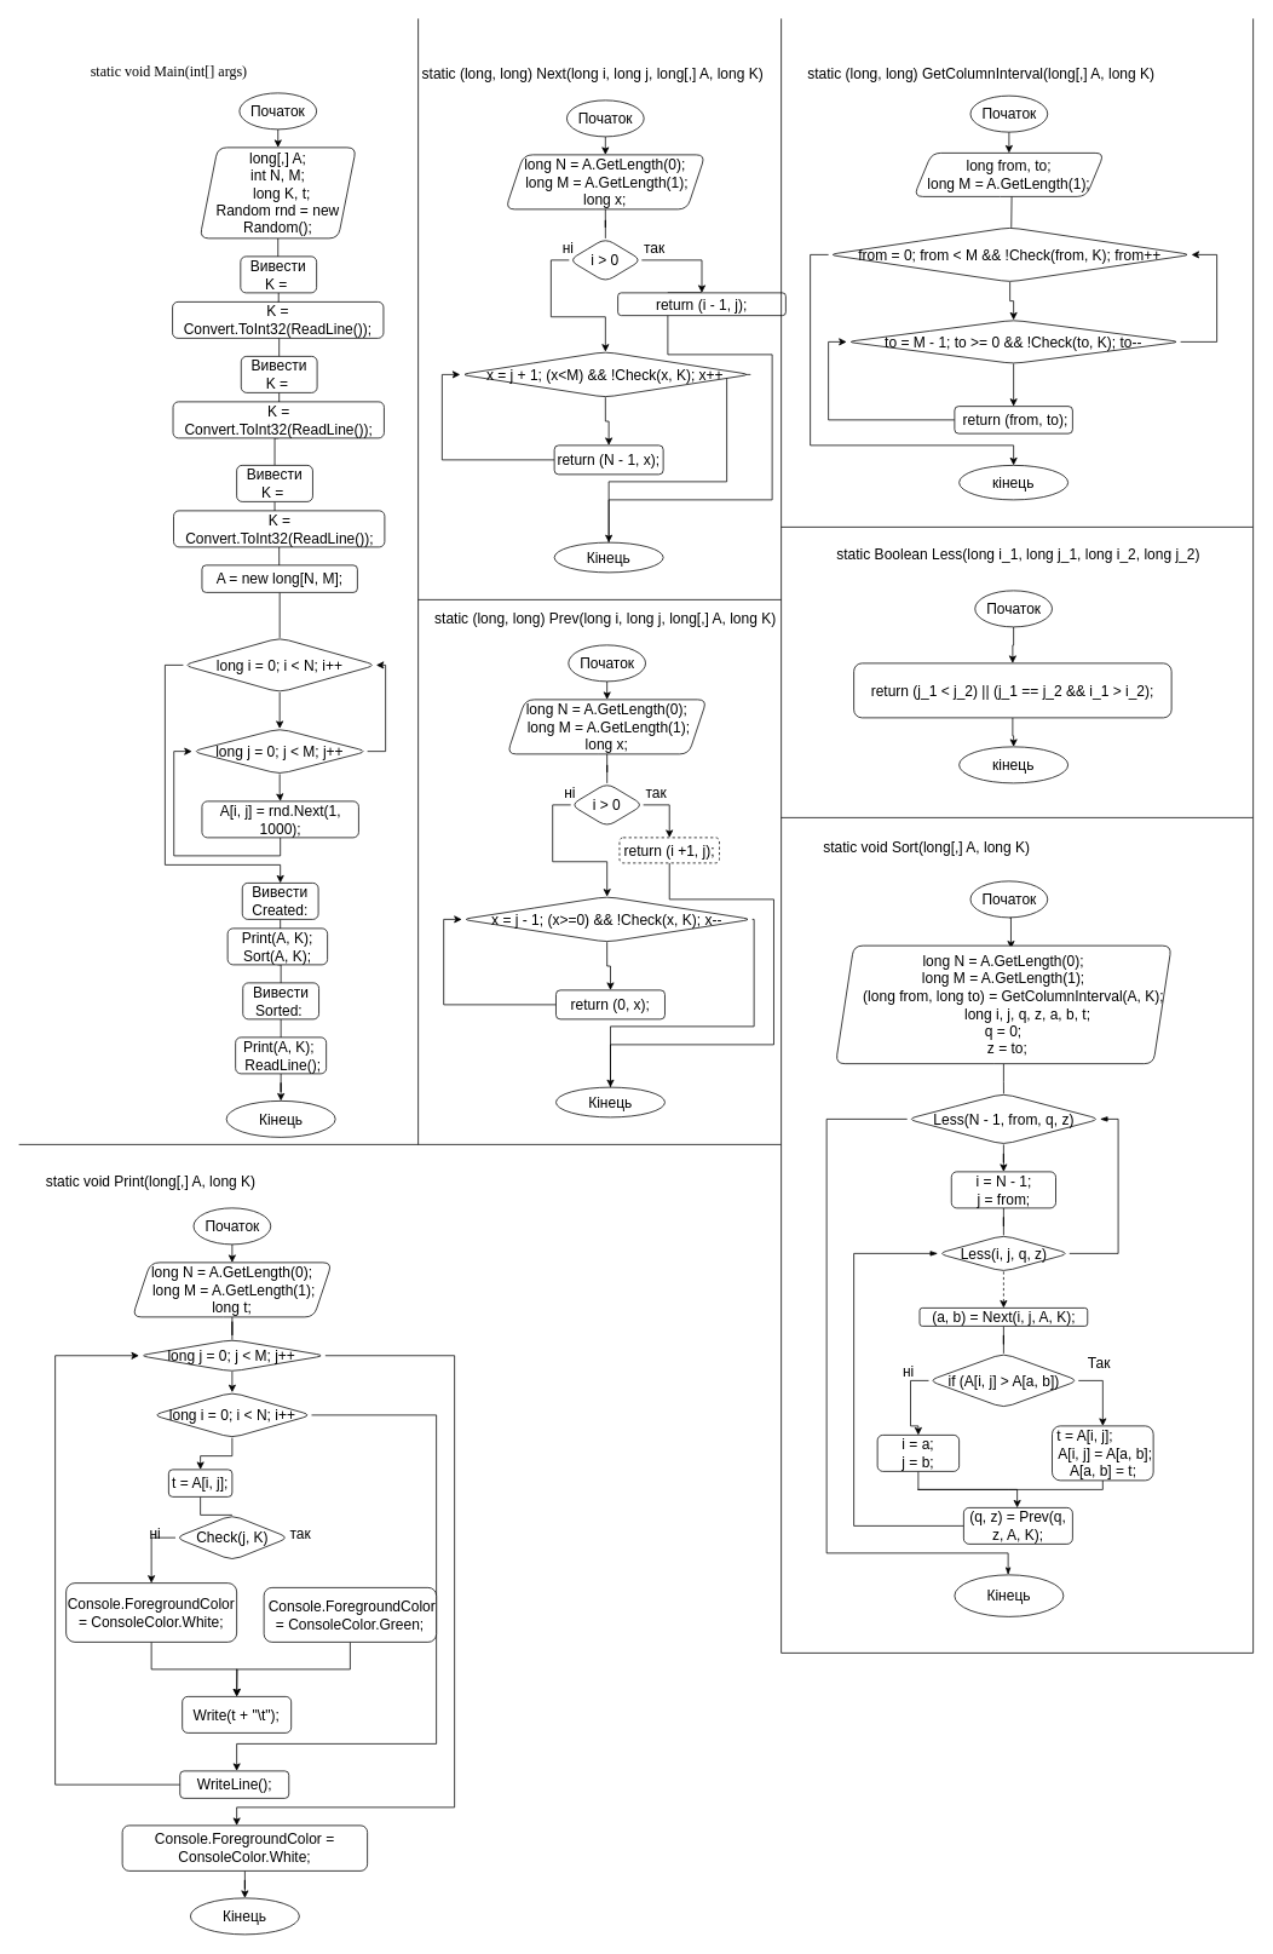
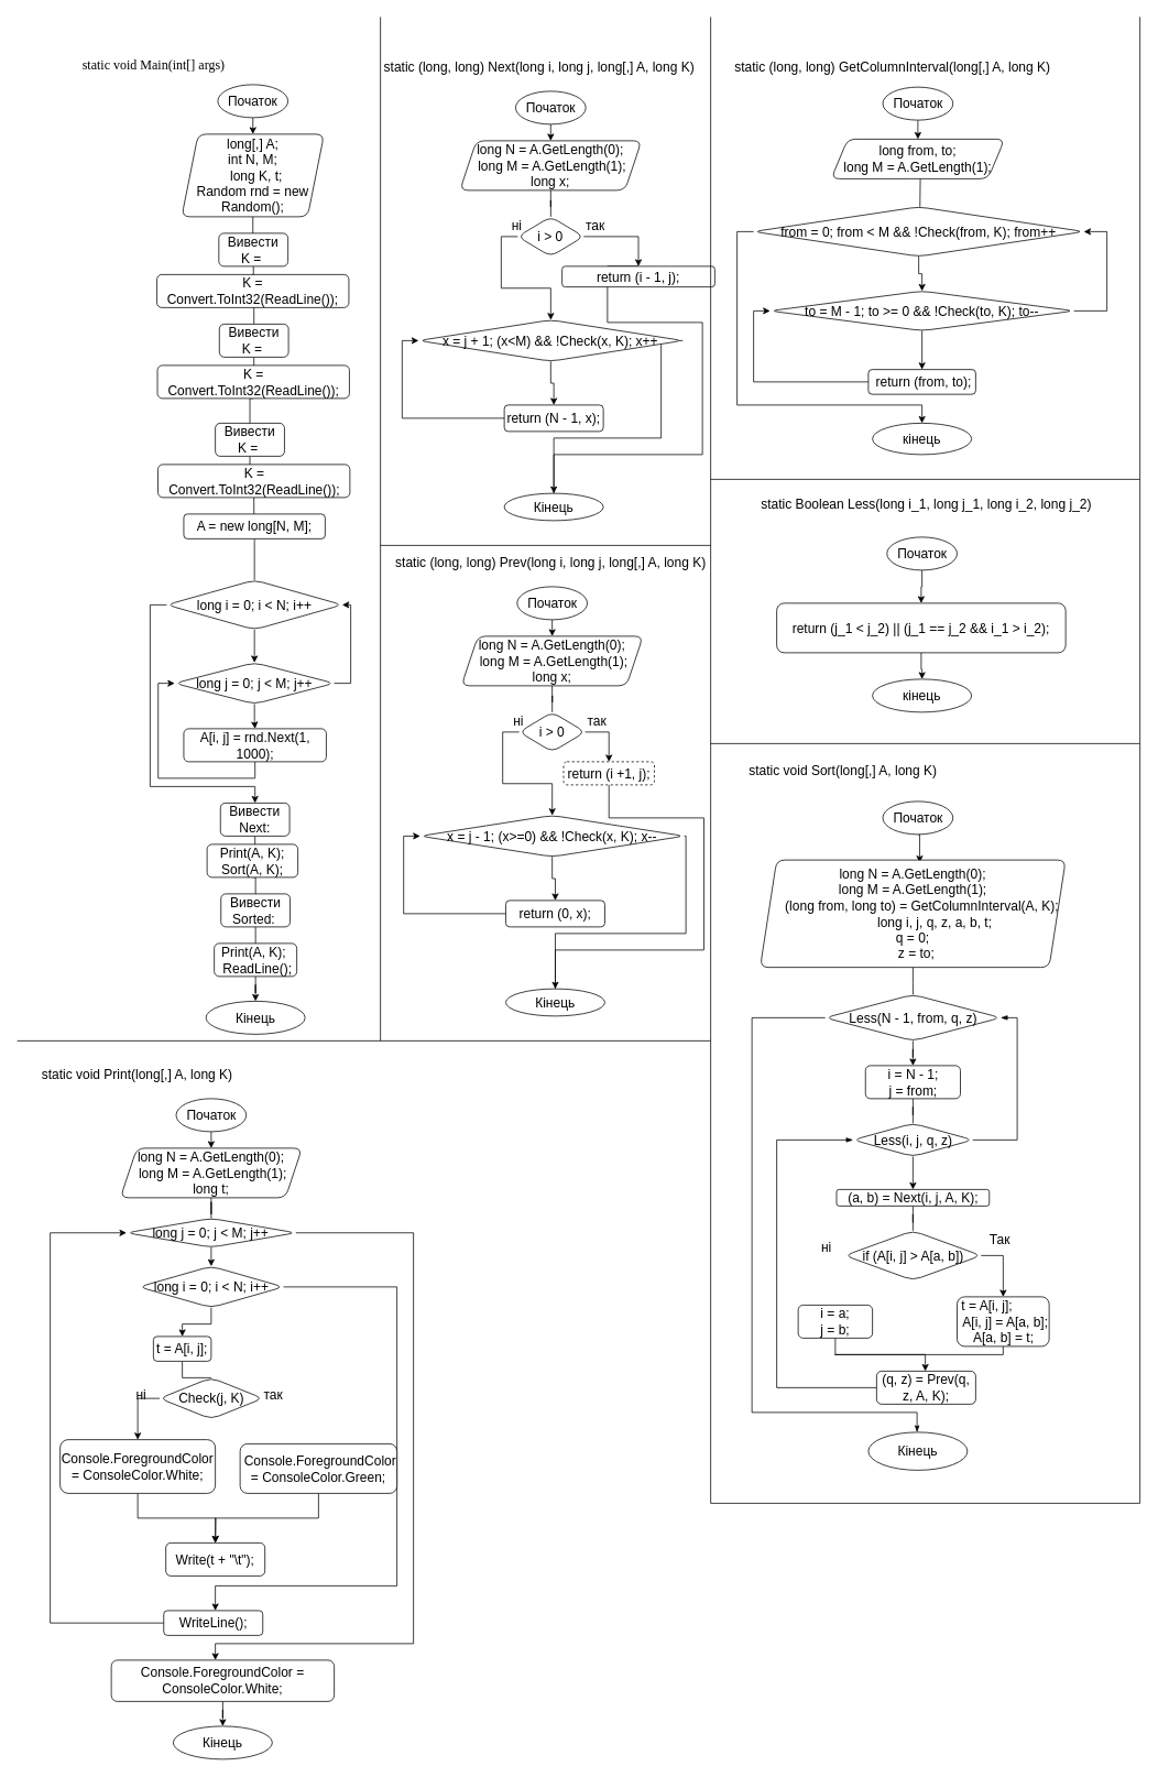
- <mxCell id="30" value="Вивести&lt;br&gt;Created:" style="rounded=1;whiteSpace=wrap;html=1;fontSize=16;strokeWidth=1;" vertex="1" parent="1"><mxGeometry x="266.19" y="972" width="83.75" height="40" as="geometry" /></mxCell>
+ <mxCell id="30" value="Вивести&lt;br&gt;Next:" style="rounded=1;whiteSpace=wrap;html=1;fontSize=16;strokeWidth=1;" vertex="1" parent="1"><mxGeometry x="266.19" y="972" width="83.75" height="40" as="geometry" /></mxCell>
- <mxCell id="113" style="edgeStyle=orthogonalEdgeStyle;rounded=0;orthogonalLoop=1;jettySize=auto;html=1;exitX=0.5;exitY=1;exitDx=0;exitDy=0;fontSize=16;endArrow=classic;endFill=1;dashed=1;" edge="1" parent="1" source="115" target="117"><mxGeometry relative="1" as="geometry"><mxPoint x="1105.471" y="1430" as="targetPoint" /></mxGeometry></mxCell>
+ <mxCell id="113" style="edgeStyle=orthogonalEdgeStyle;rounded=0;orthogonalLoop=1;jettySize=auto;html=1;exitX=0.5;exitY=1;exitDx=0;exitDy=0;fontSize=16;endArrow=classic;endFill=1;" edge="1" parent="1" source="115" target="117"><mxGeometry relative="1" as="geometry"><mxPoint x="1105.471" y="1430" as="targetPoint" /></mxGeometry></mxCell>
- <mxCell id="119" style="edgeStyle=orthogonalEdgeStyle;rounded=0;orthogonalLoop=1;jettySize=auto;html=1;exitX=0;exitY=0.5;exitDx=0;exitDy=0;fontSize=16;endArrow=classic;endFill=1;" edge="1" parent="1" source="120" target="125"><mxGeometry relative="1" as="geometry"><mxPoint x="990" y="1560" as="targetPoint" /></mxGeometry></mxCell>
